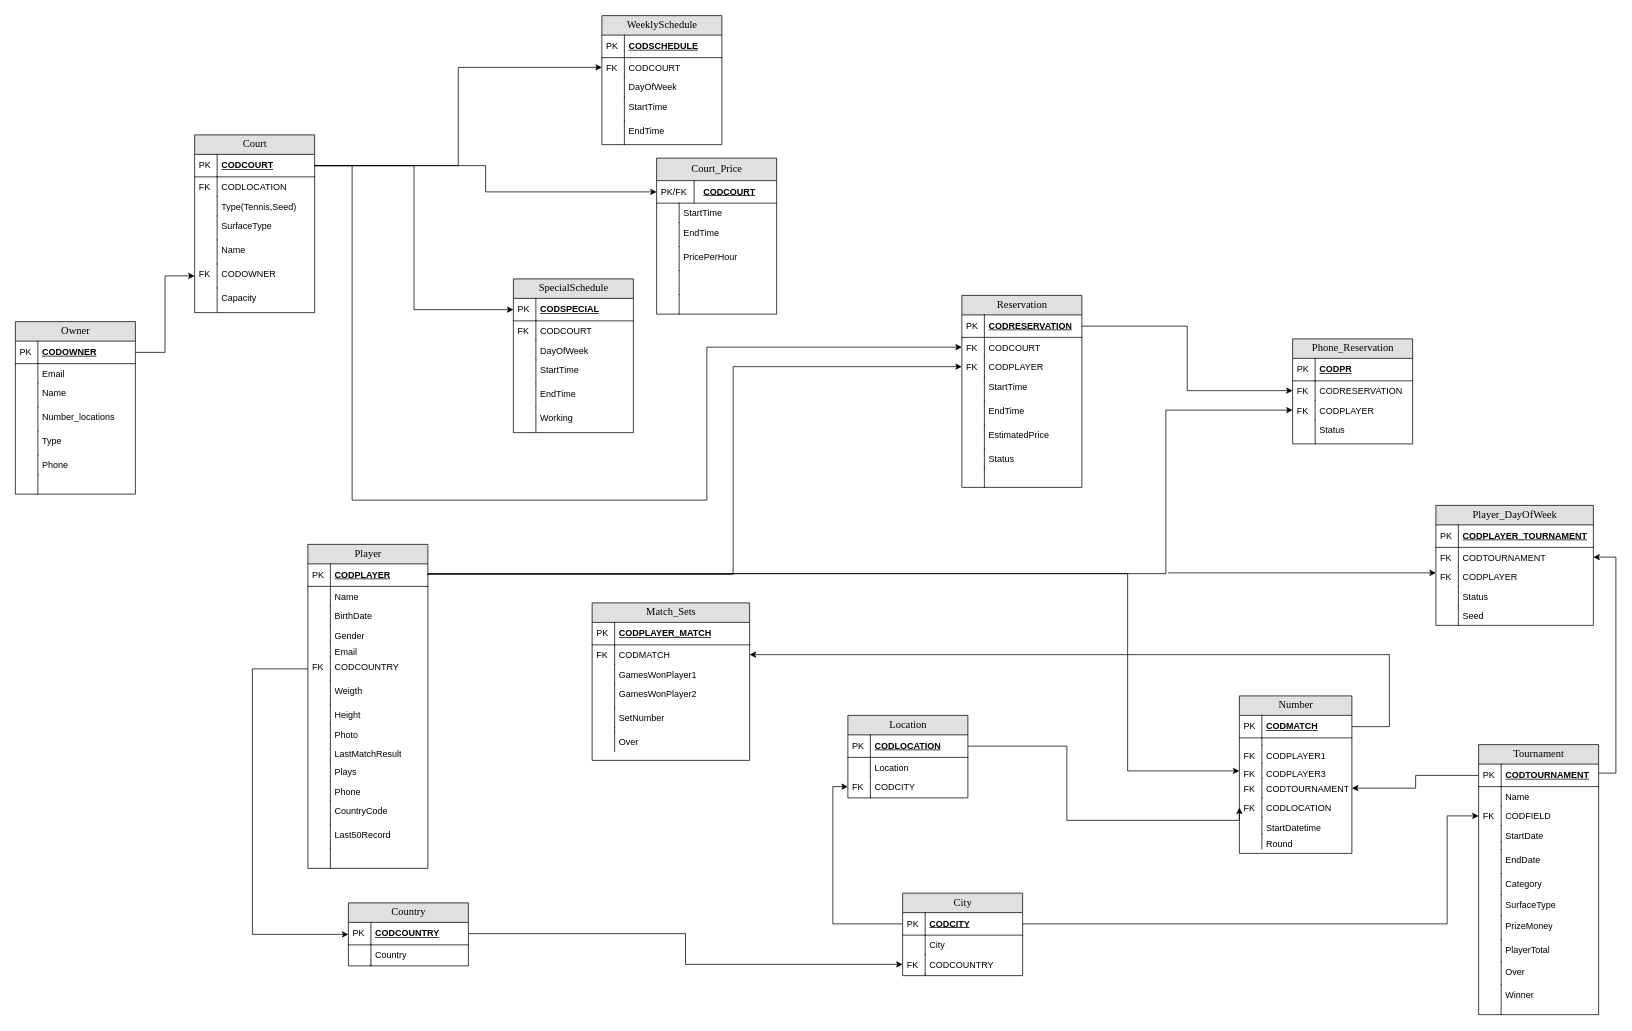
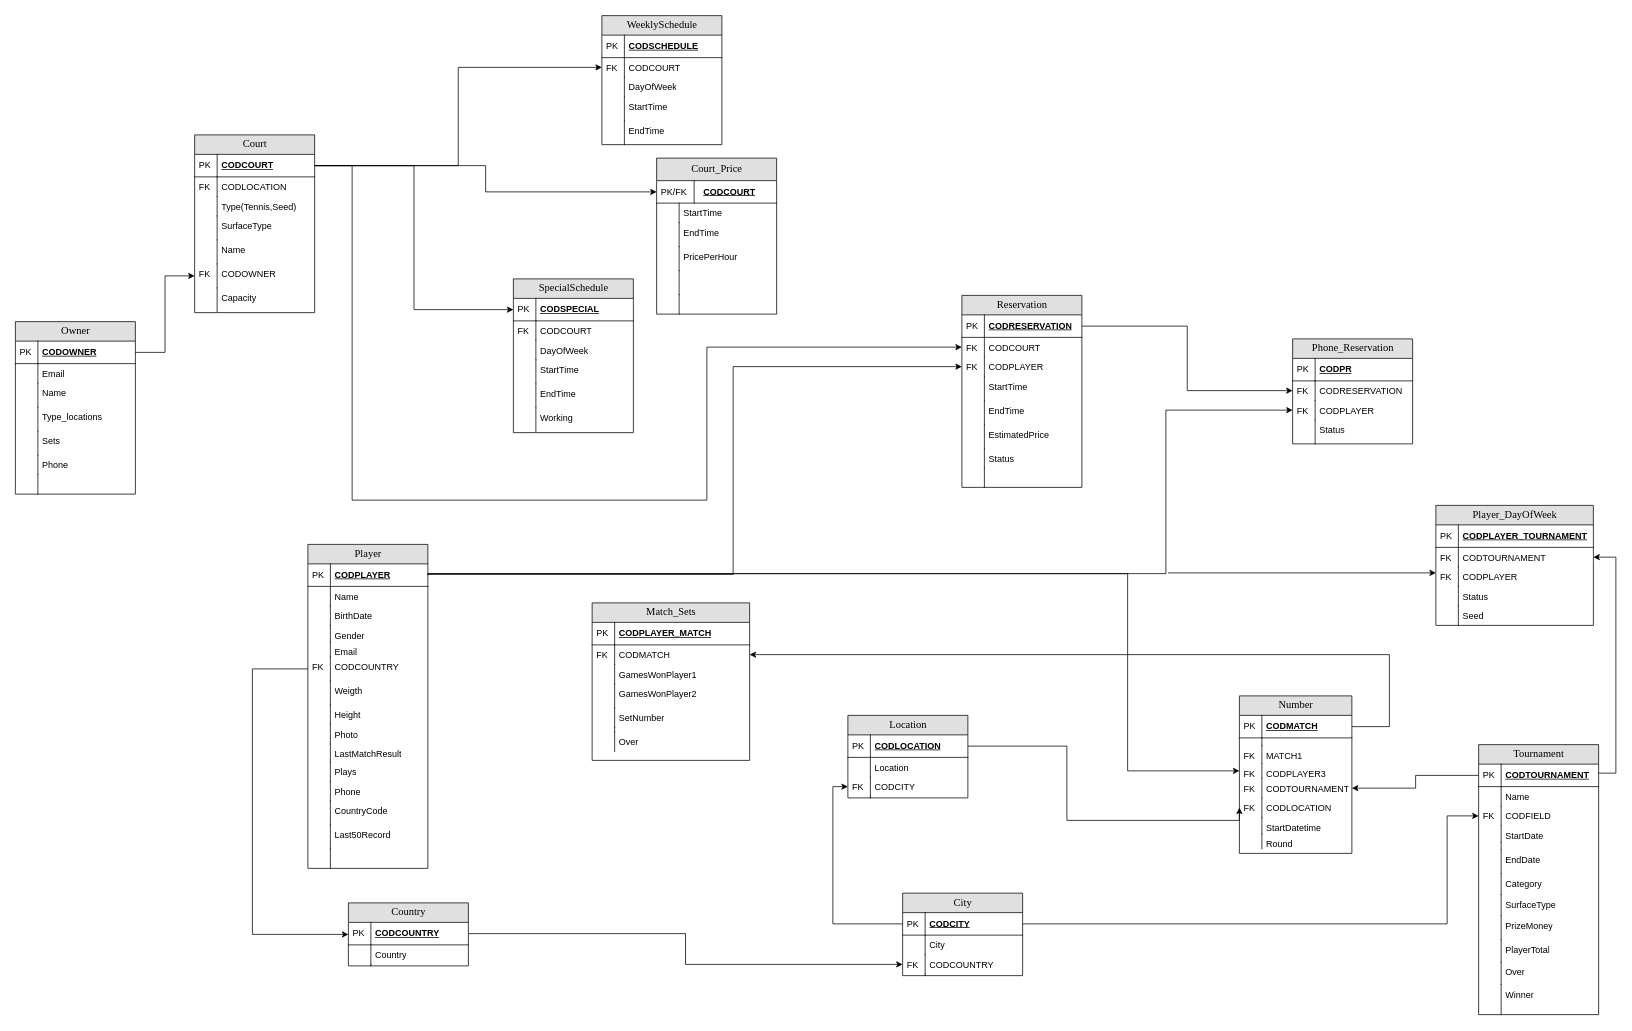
- <mxCell id="137" value="Number_locations" style="shape=partialRectangle;top=0;left=0;right=0;bottom=0;html=1;align=left;verticalAlign=top;fillColor=none;spacingLeft=34;spacingRight=4;whiteSpace=wrap;overflow=hidden;rotatable=0;points=[[0,0.5],[1,0.5]];portConstraint=eastwest;dropTarget=0;" parent="130" vertex="1"><mxGeometry y="114" width="160" height="32" as="geometry" /></mxCell>
+ <mxCell id="137" value="Type_locations" style="shape=partialRectangle;top=0;left=0;right=0;bottom=0;html=1;align=left;verticalAlign=top;fillColor=none;spacingLeft=34;spacingRight=4;whiteSpace=wrap;overflow=hidden;rotatable=0;points=[[0,0.5],[1,0.5]];portConstraint=eastwest;dropTarget=0;" parent="130" vertex="1"><mxGeometry y="114" width="160" height="32" as="geometry" /></mxCell>
- <mxCell id="139" value="Type" style="shape=partialRectangle;top=0;left=0;right=0;bottom=0;html=1;align=left;verticalAlign=top;fillColor=none;spacingLeft=34;spacingRight=4;whiteSpace=wrap;overflow=hidden;rotatable=0;points=[[0,0.5],[1,0.5]];portConstraint=eastwest;dropTarget=0;" parent="130" vertex="1"><mxGeometry y="146" width="160" height="32" as="geometry" /></mxCell>
+ <mxCell id="139" value="Sets" style="shape=partialRectangle;top=0;left=0;right=0;bottom=0;html=1;align=left;verticalAlign=top;fillColor=none;spacingLeft=34;spacingRight=4;whiteSpace=wrap;overflow=hidden;rotatable=0;points=[[0,0.5],[1,0.5]];portConstraint=eastwest;dropTarget=0;" parent="130" vertex="1"><mxGeometry y="146" width="160" height="32" as="geometry" /></mxCell>
- <mxCell id="100" value="CODPLAYER1" style="shape=partialRectangle;top=0;left=0;right=0;bottom=0;html=1;align=left;verticalAlign=top;fillColor=none;spacingLeft=34;spacingRight=4;whiteSpace=wrap;overflow=hidden;rotatable=0;points=[[0,0.5],[1,0.5]];portConstraint=eastwest;dropTarget=0;" parent="95" vertex="1"><mxGeometry y="66" width="150" height="24" as="geometry" /></mxCell>
+ <mxCell id="100" value="MATCH1" style="shape=partialRectangle;top=0;left=0;right=0;bottom=0;html=1;align=left;verticalAlign=top;fillColor=none;spacingLeft=34;spacingRight=4;whiteSpace=wrap;overflow=hidden;rotatable=0;points=[[0,0.5],[1,0.5]];portConstraint=eastwest;dropTarget=0;" parent="95" vertex="1"><mxGeometry y="66" width="150" height="24" as="geometry" /></mxCell>
